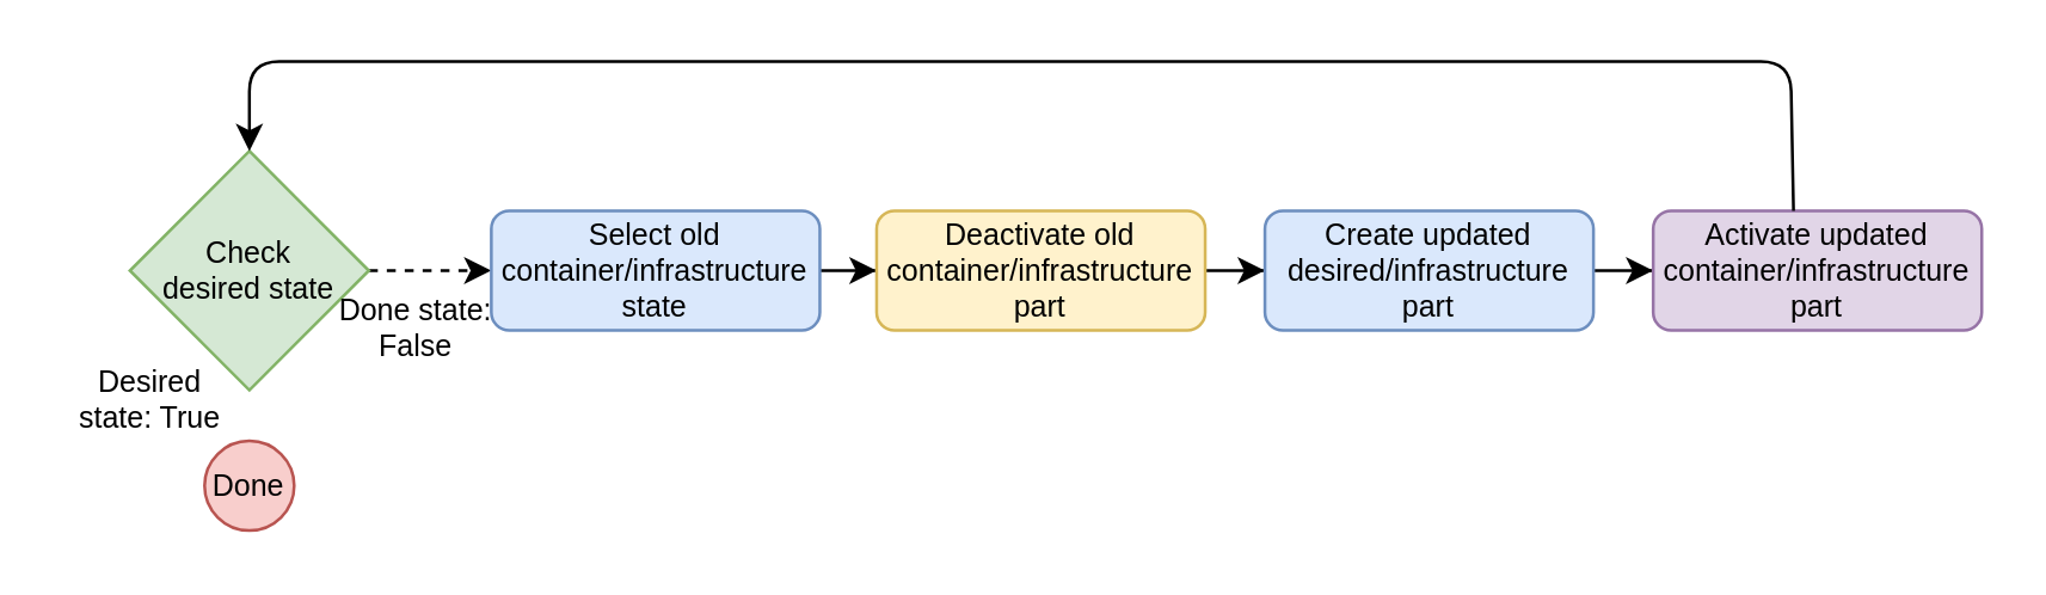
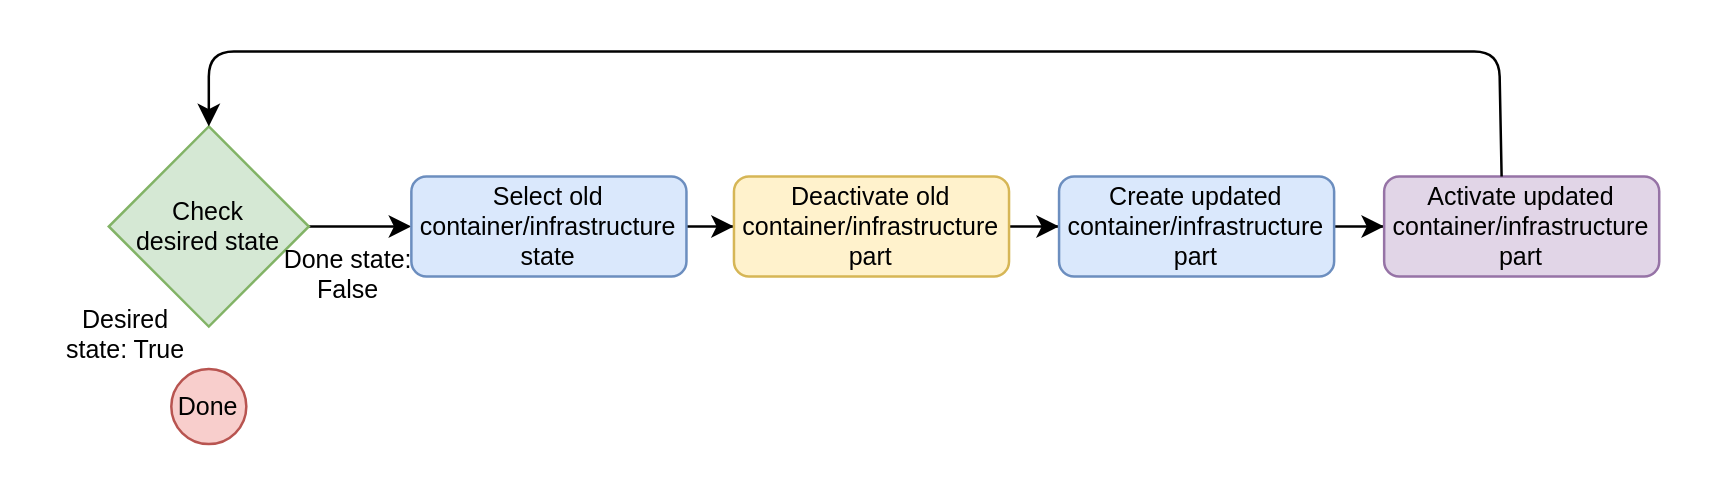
- <mxCell id="2" value="" style="edgeStyle=orthogonalEdgeStyle;rounded=0;orthogonalLoop=1;jettySize=auto;html=1;fontSize=10;dashed=1;" edge="1" parent="1" source="3" target="6"><mxGeometry relative="1" as="geometry" /></mxCell>
+ <mxCell id="2" value="" style="edgeStyle=orthogonalEdgeStyle;rounded=0;orthogonalLoop=1;jettySize=auto;html=1;fontSize=10;" edge="1" parent="1" source="3" target="6"><mxGeometry relative="1" as="geometry" /></mxCell>
- <mxCell id="12" value="Create updated desired/infrastructure part" style="rounded=1;whiteSpace=wrap;html=1;fontSize=10;fillColor=#dae8fc;strokeColor=#6c8ebf;" vertex="1" parent="1"><mxGeometry x="423" y="70" width="110" height="40" as="geometry" /></mxCell>
+ <mxCell id="12" value="Create updated container/infrastructure part" style="rounded=1;whiteSpace=wrap;html=1;fontSize=10;fillColor=#dae8fc;strokeColor=#6c8ebf;" vertex="1" parent="1"><mxGeometry x="423" y="70" width="110" height="40" as="geometry" /></mxCell>
